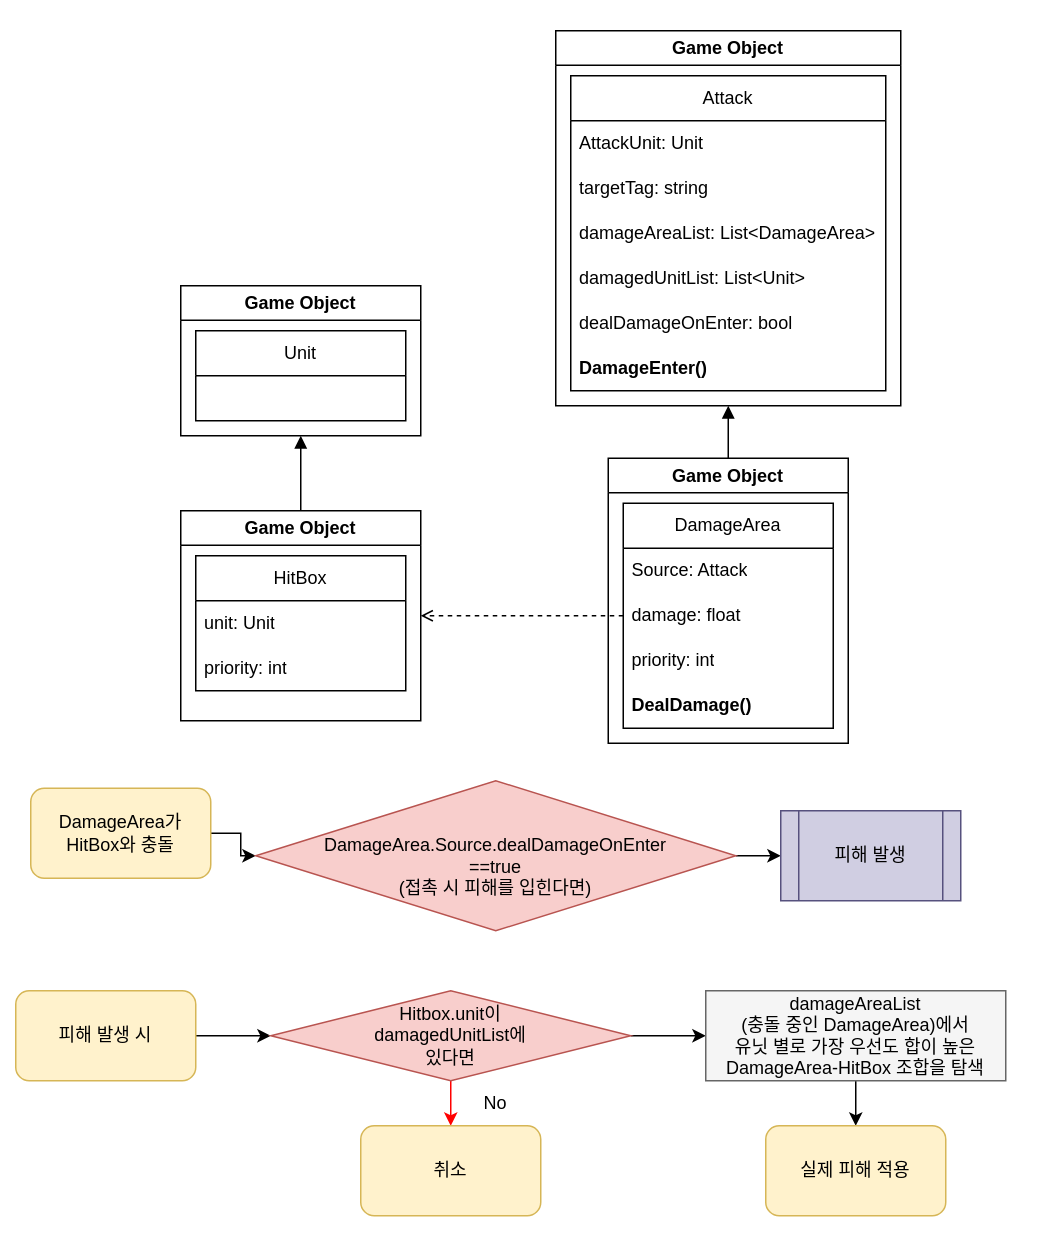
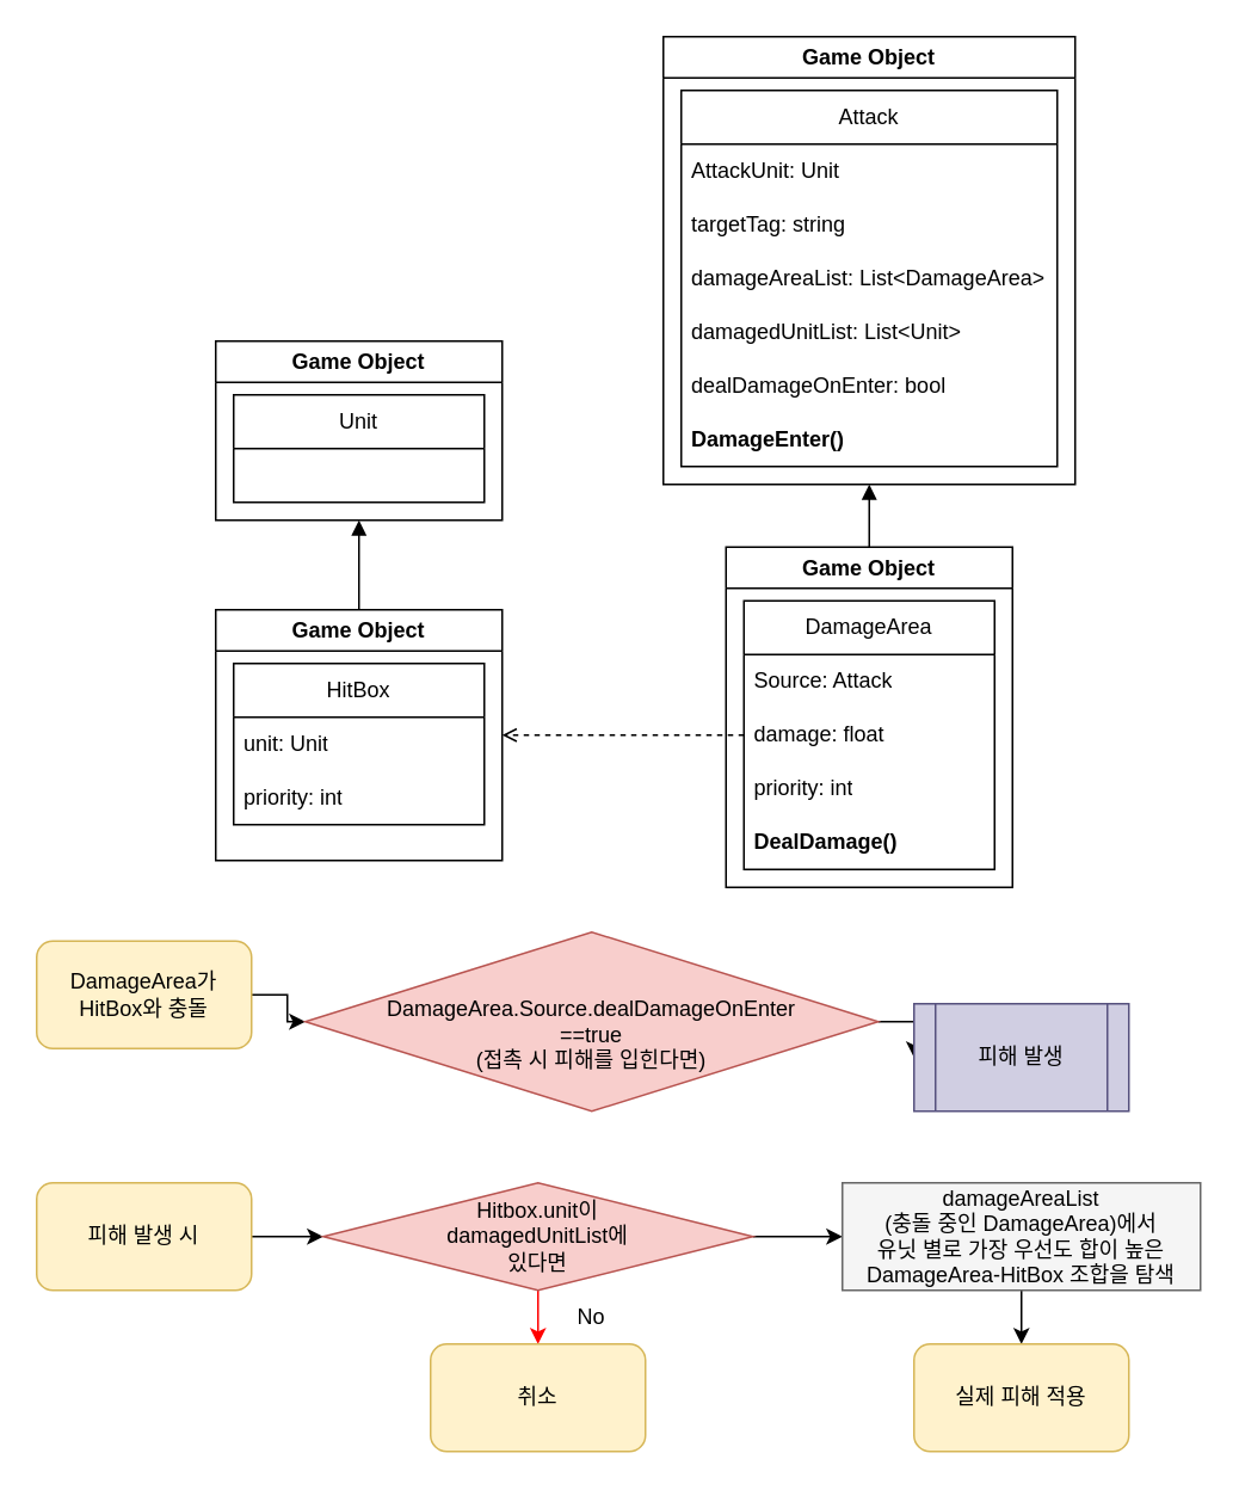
- <mxCell id="29" value="피해 발생" style="shape=process;whiteSpace=wrap;html=1;backgroundOutline=1;fillColor=#d0cee2;strokeColor=#56517e;" vertex="1" parent="1"><mxGeometry x="520" y="540" width="120" height="60" as="geometry" /></mxCell>
+ <mxCell id="29" value="피해 발생" style="shape=process;whiteSpace=wrap;html=1;backgroundOutline=1;fillColor=#d0cee2;strokeColor=#56517e;" vertex="1" parent="1"><mxGeometry x="510" y="560" width="120" height="60" as="geometry" /></mxCell>
- <mxCell id="31" value="피해 발생 시" style="rounded=1;whiteSpace=wrap;html=1;fillColor=#fff2cc;strokeColor=#d6b656;" vertex="1" parent="1"><mxGeometry x="10" y="660" width="120" height="60" as="geometry" /></mxCell>
+ <mxCell id="31" value="피해 발생 시" style="rounded=1;whiteSpace=wrap;html=1;fillColor=#fff2cc;strokeColor=#d6b656;" vertex="1" parent="1"><mxGeometry x="20" y="660" width="120" height="60" as="geometry" /></mxCell>
